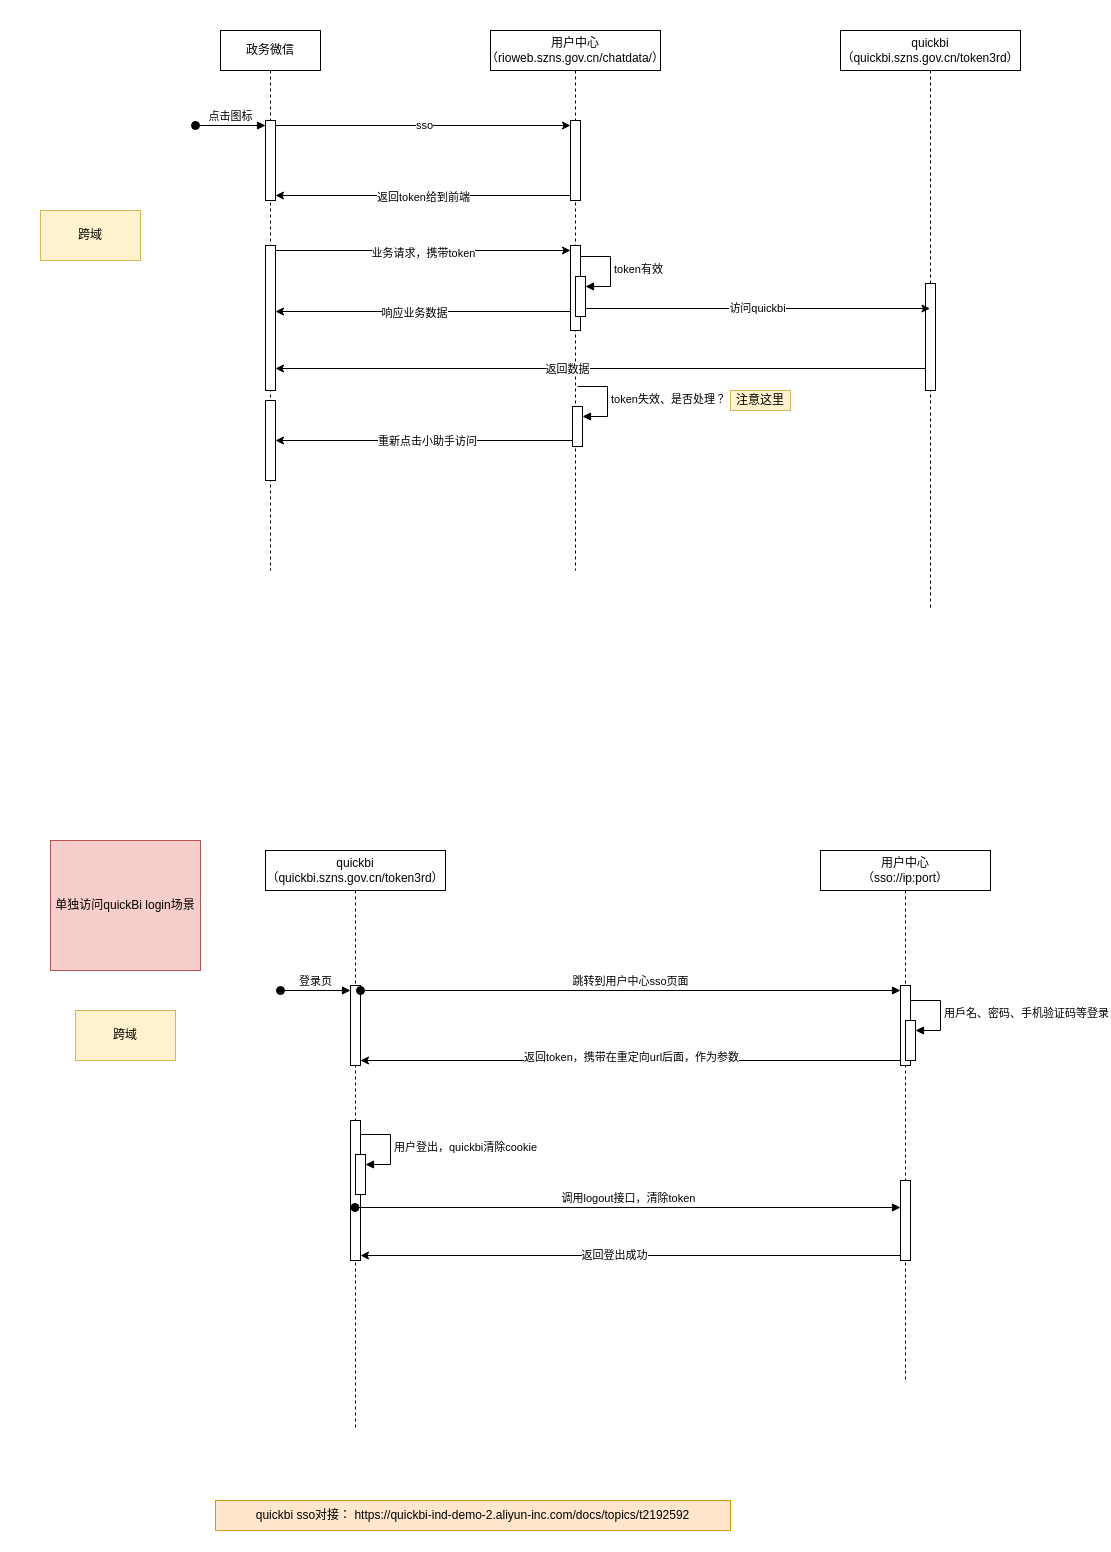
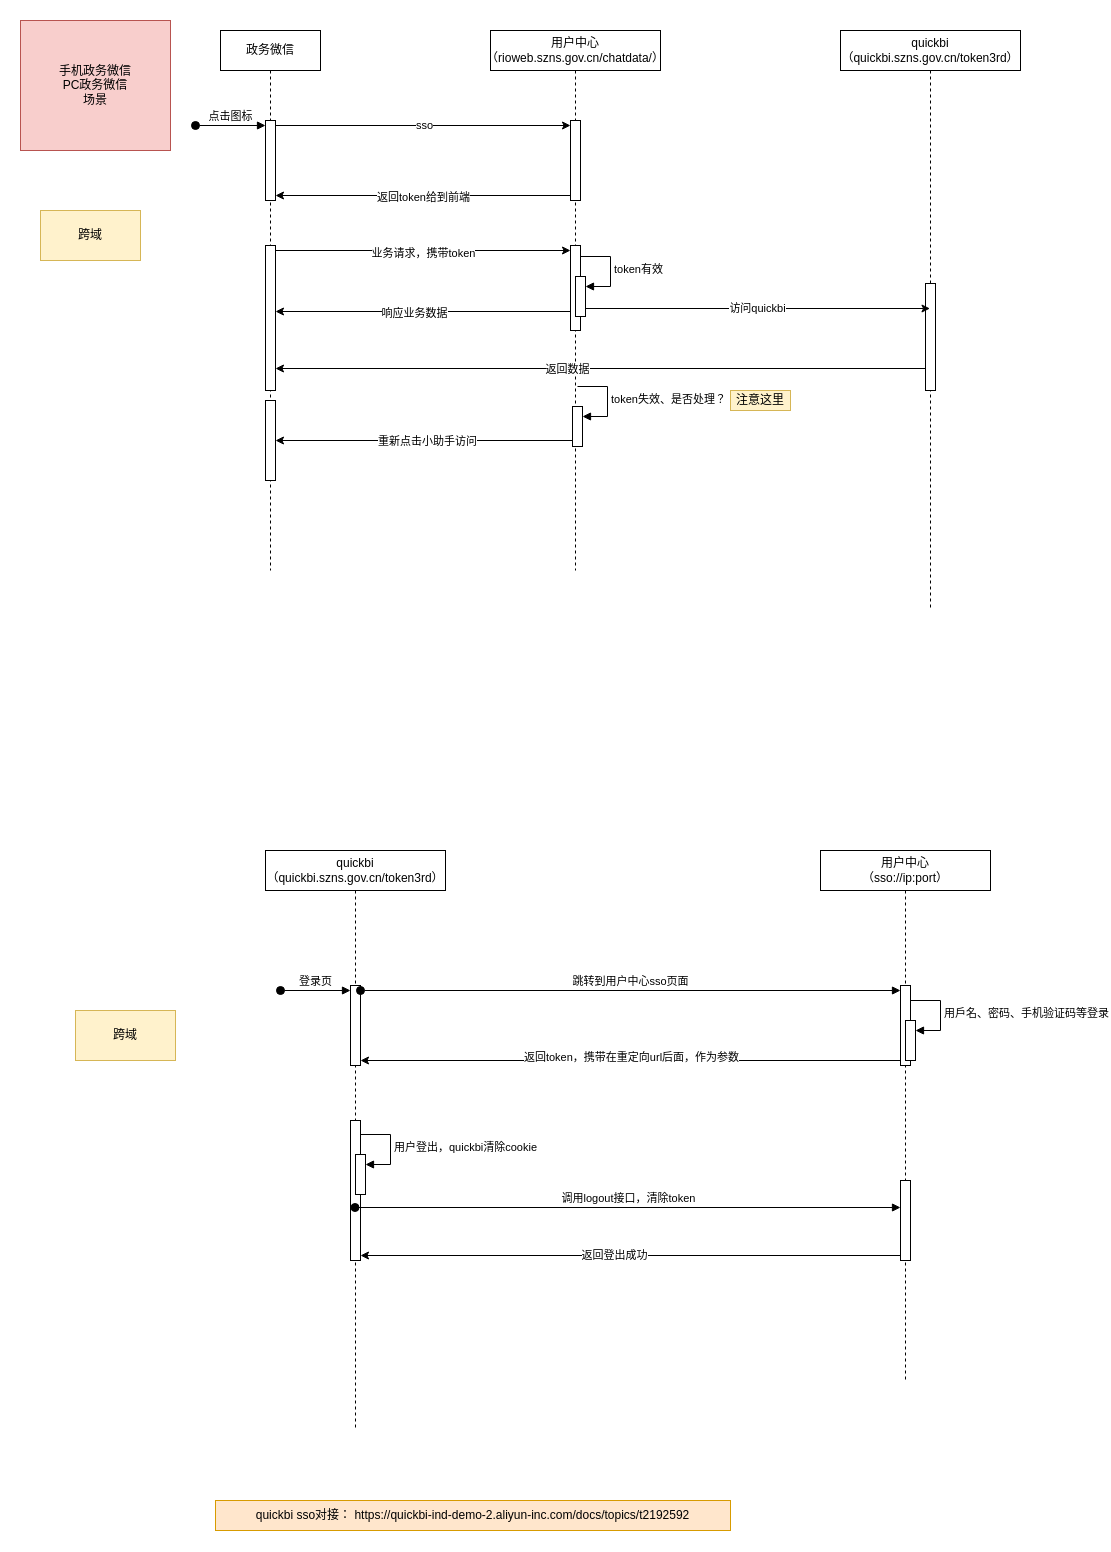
+ <mxCell id="22" value="手机政务微信&lt;br&gt;PC政务微信&lt;br&gt;&lt;div&gt;场景&lt;/div&gt;" style="text;html=1;align=center;verticalAlign=middle;whiteSpace=wrap;rounded=0;fillColor=#f8cecc;strokeColor=#b85450;" parent="1" vertex="1"><mxGeometry x="20" y="20" width="150" height="130" as="geometry" /></mxCell>
- <mxCell id="23" value="单独访问quickBi login场景" style="text;html=1;align=center;verticalAlign=middle;whiteSpace=wrap;rounded=0;fillColor=#f8cecc;strokeColor=#b85450;" parent="1" vertex="1"><mxGeometry x="50" y="840" width="150" height="130" as="geometry" /></mxCell>
